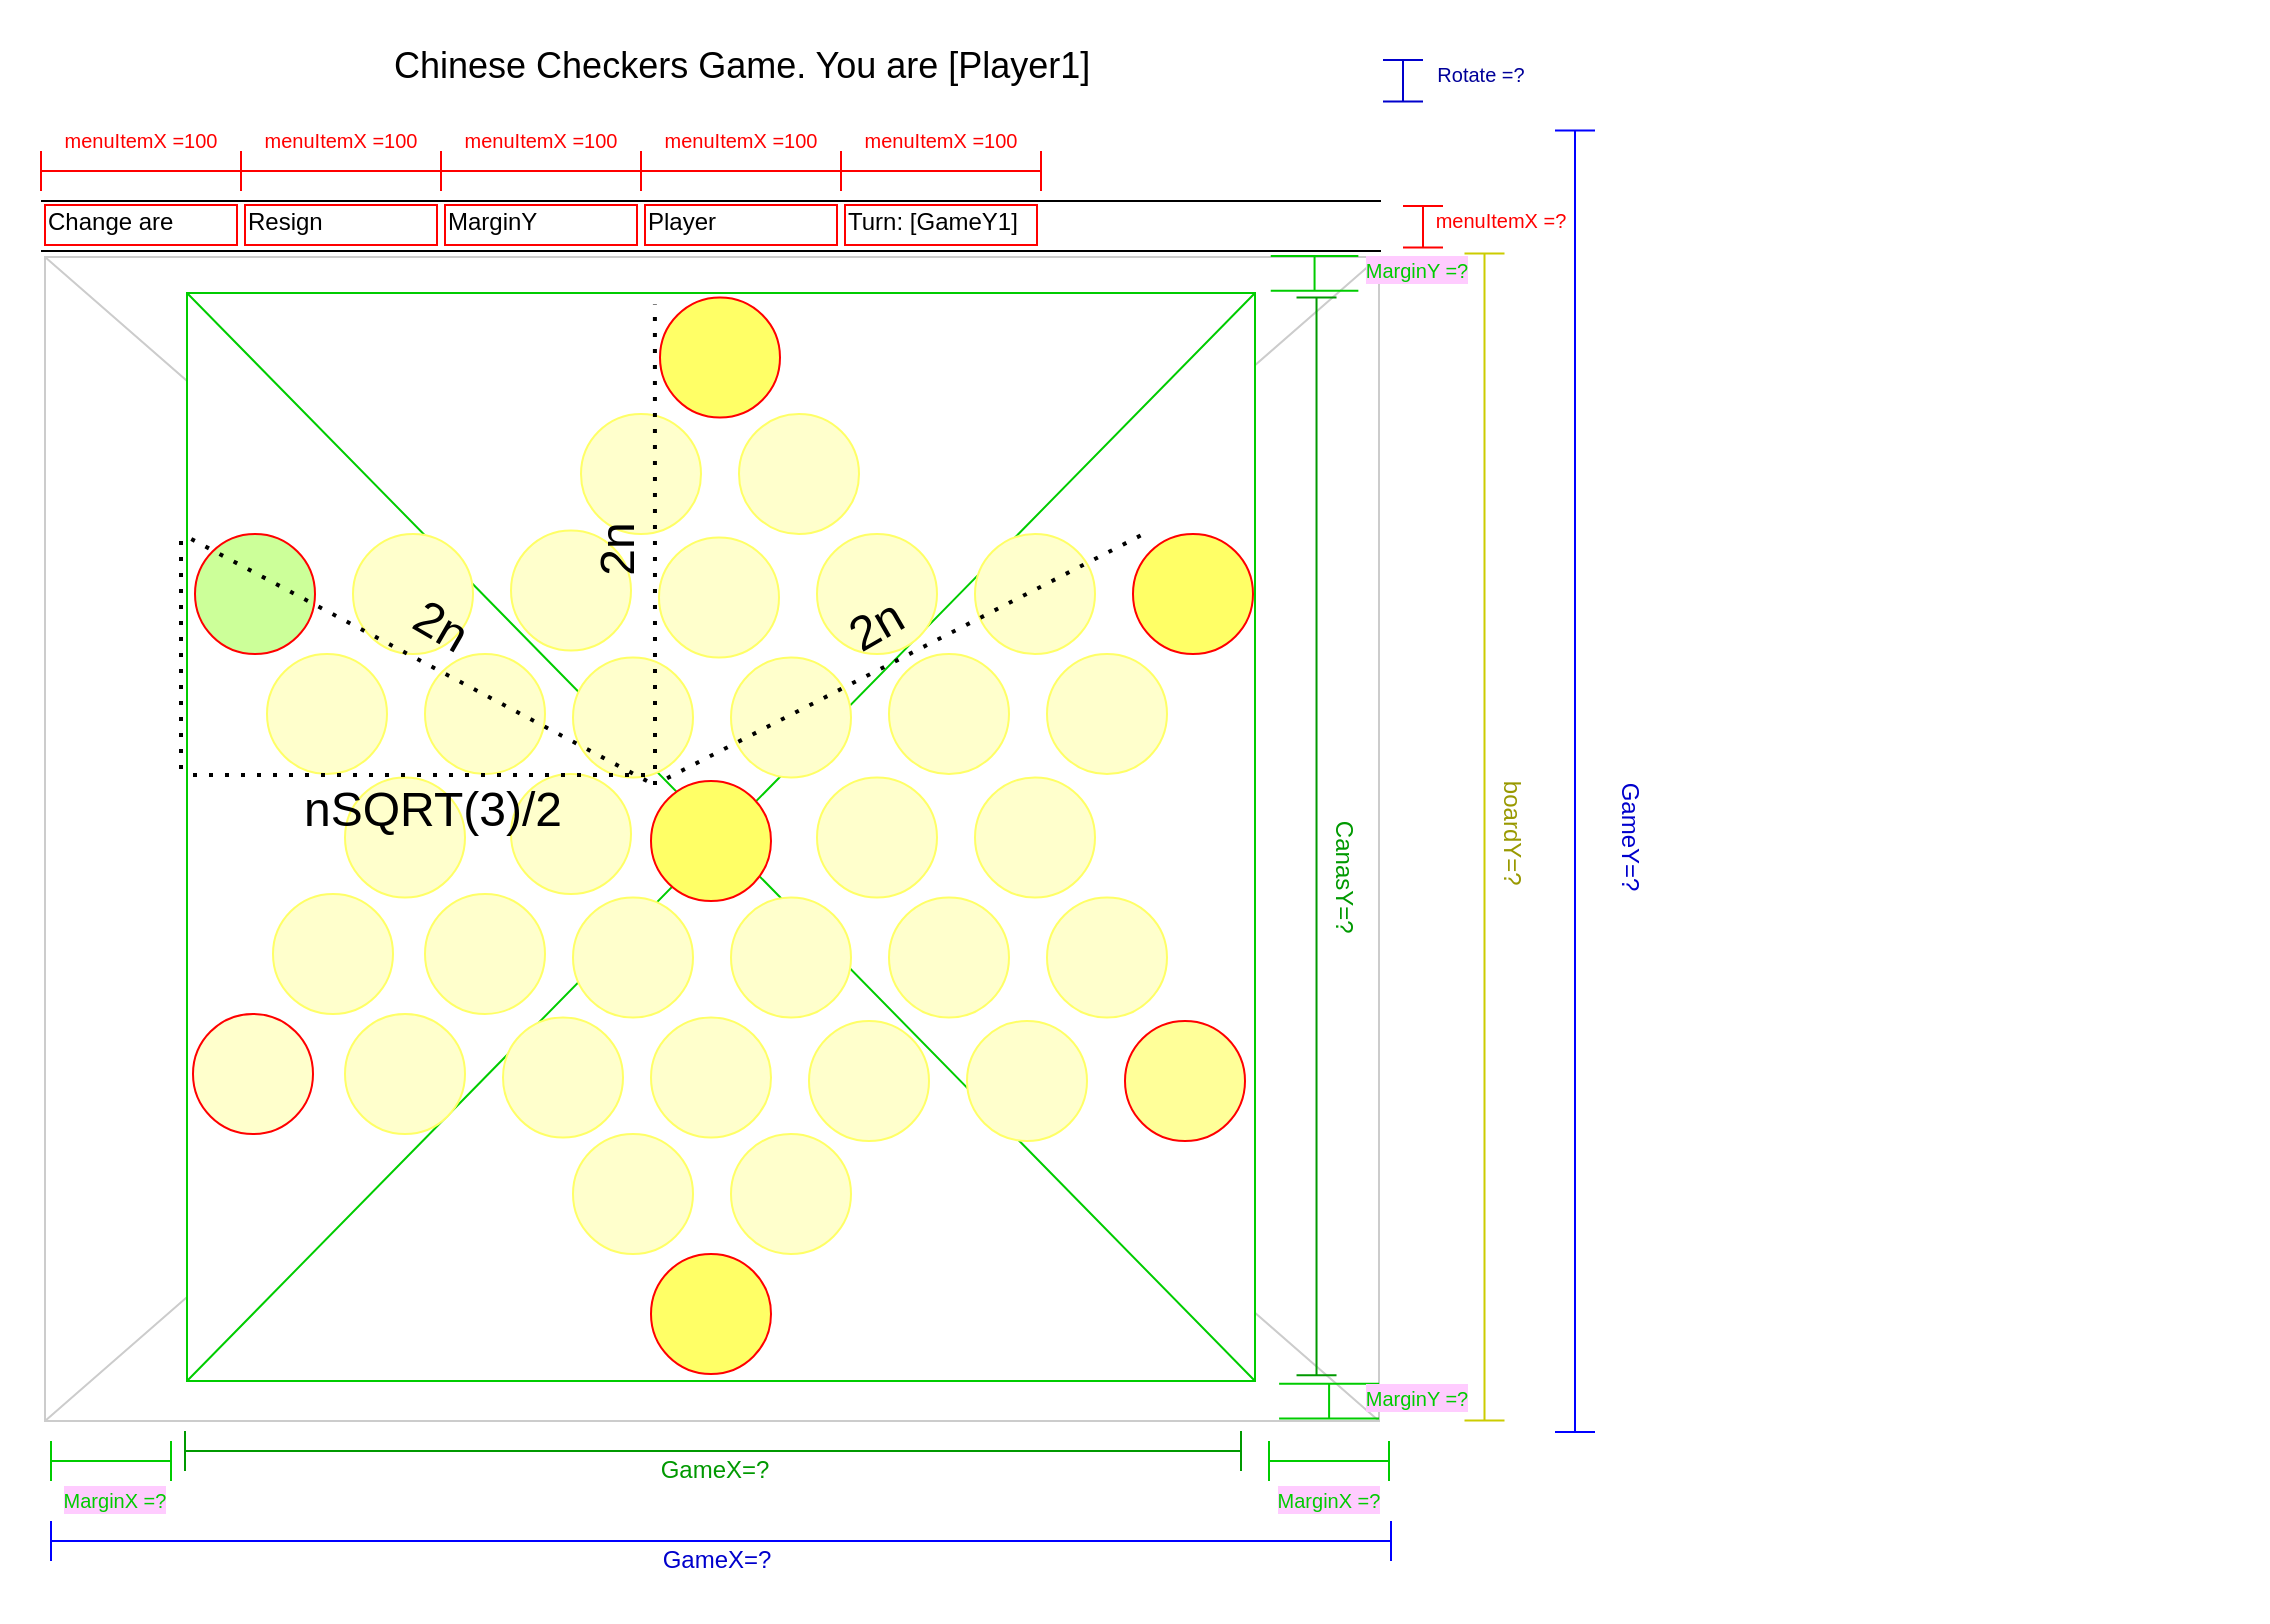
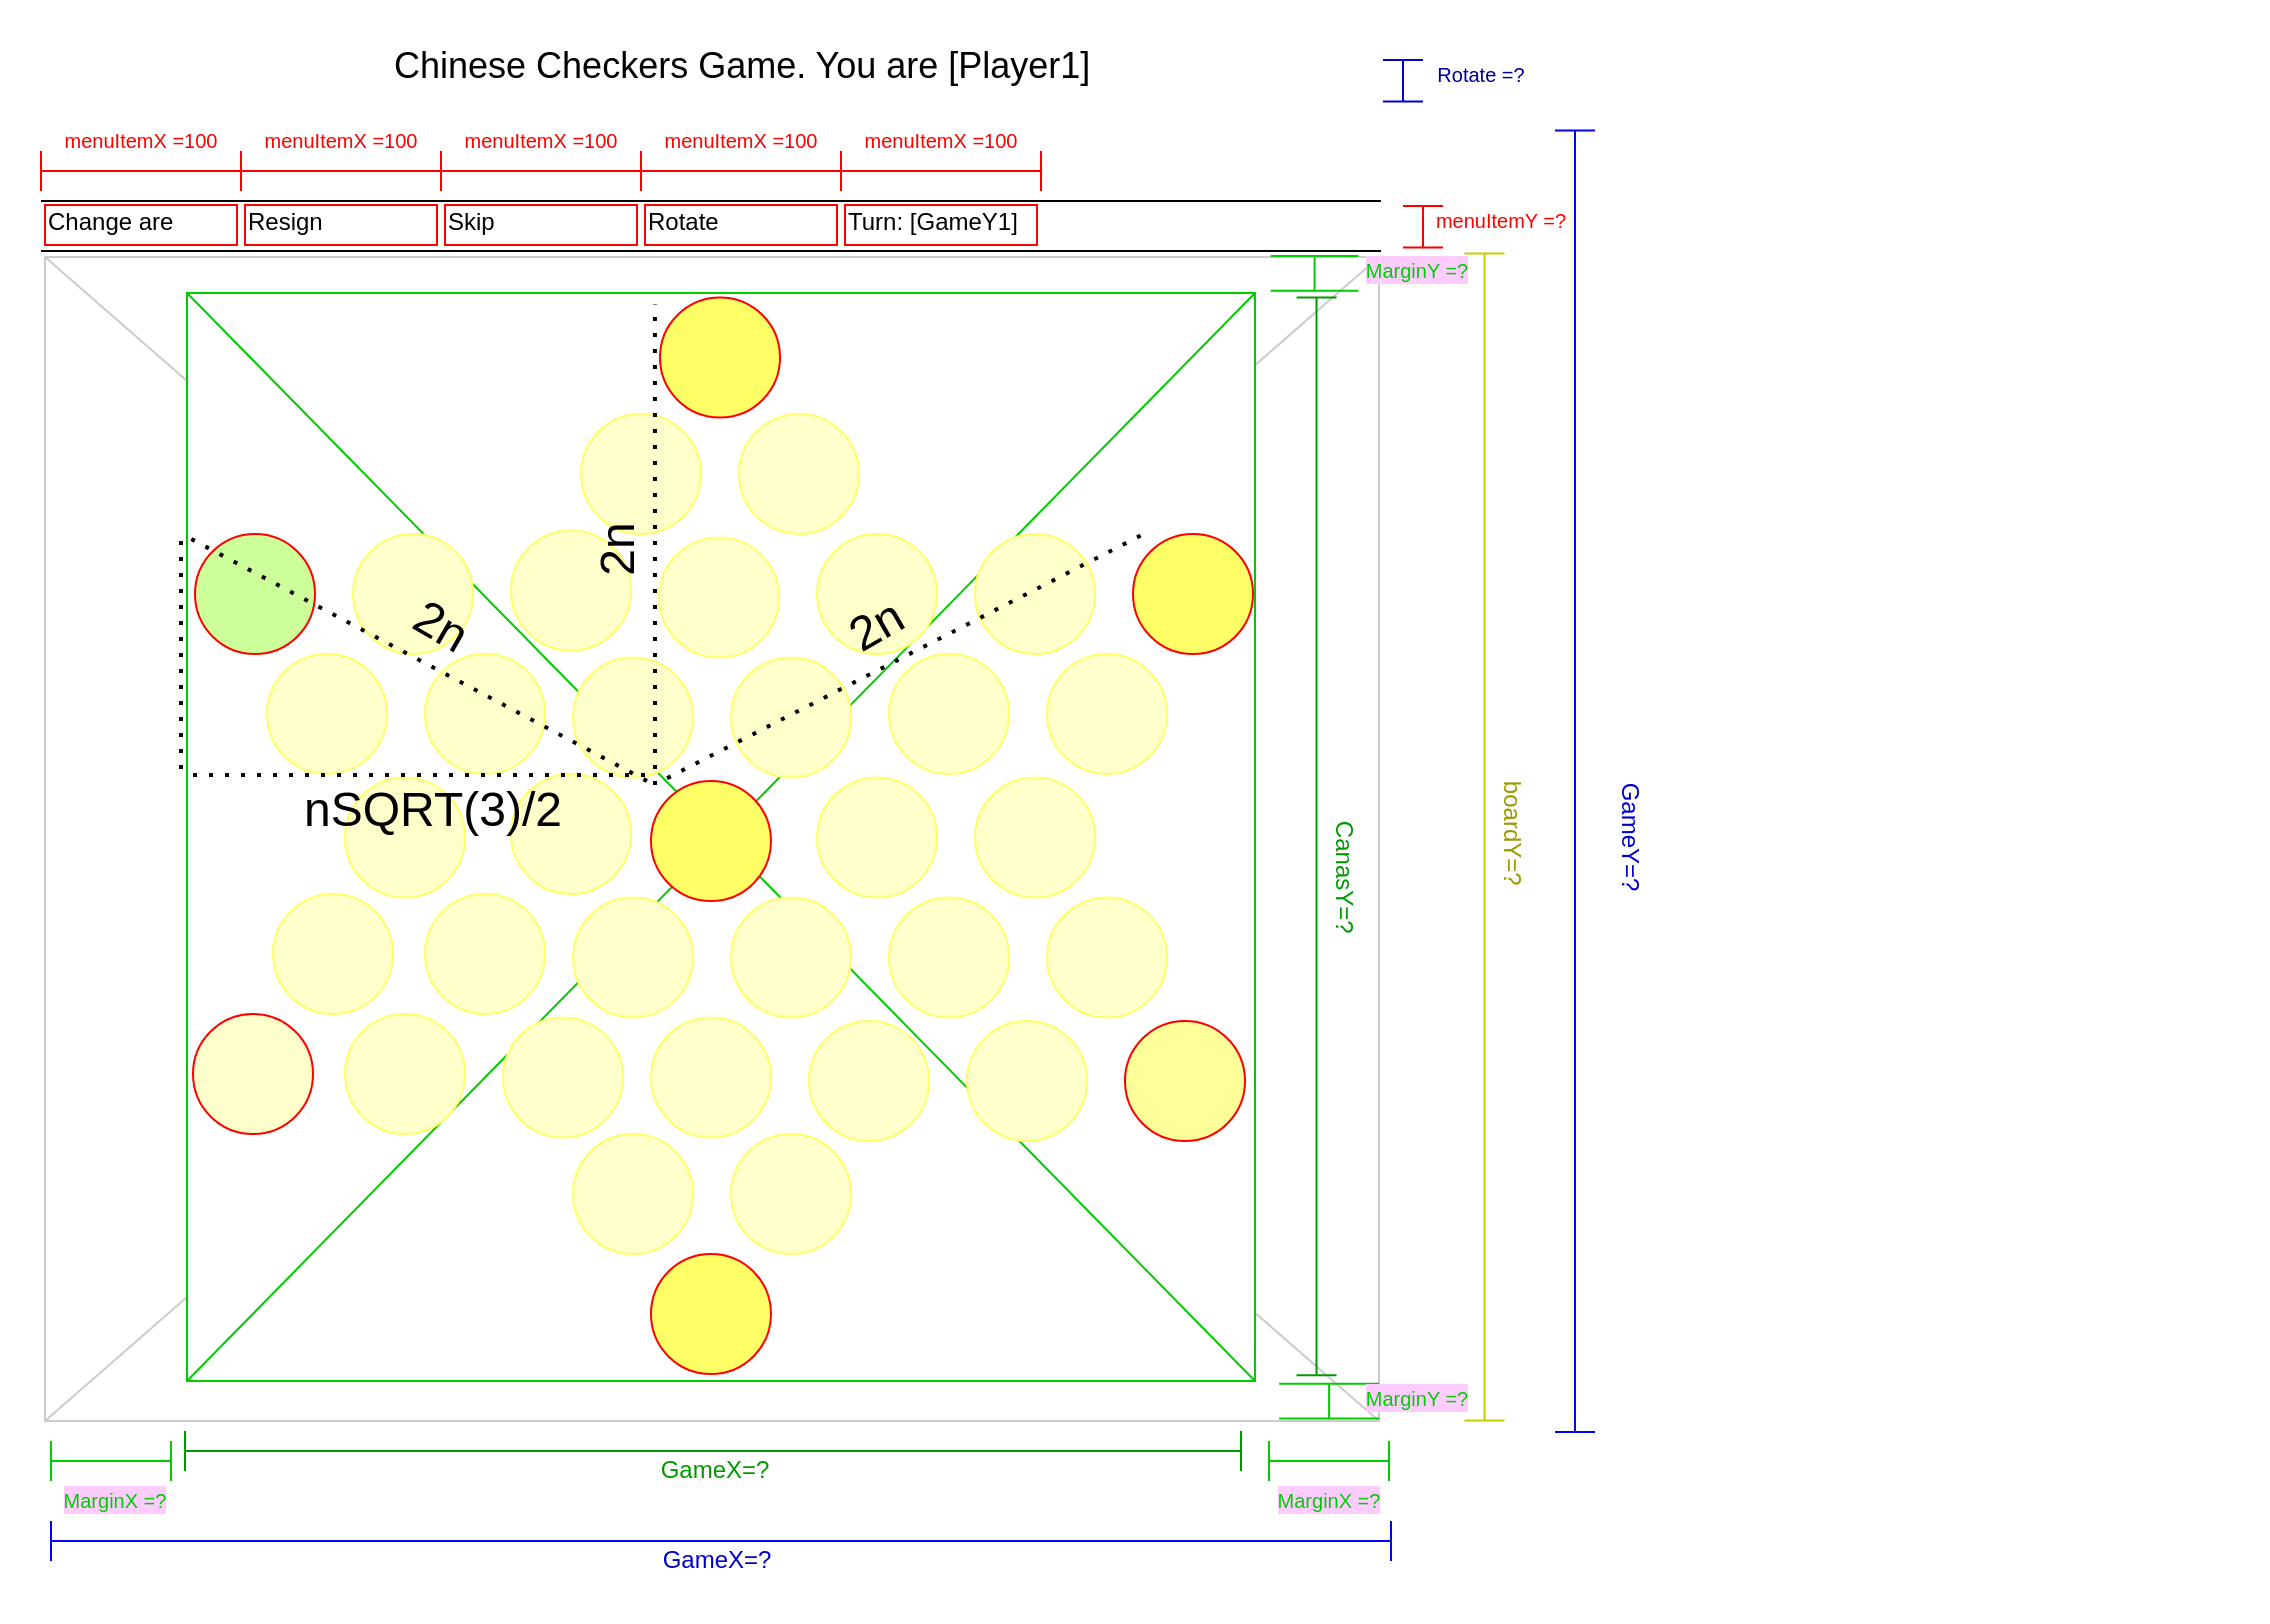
- <mxCell id="20" value="&lt;font style=&quot;font-size: 10px&quot; color=&quot;#FF0000&quot;&gt;menuItemX =?&lt;/font&gt;" style="text;html=1;resizable=0;autosize=1;align=center;verticalAlign=middle;points=[];fillColor=none;strokeColor=none;rounded=0;shadow=0;" vertex="1" parent="1"><mxGeometry x="710" y="100" width="80" height="20" as="geometry" /></mxCell>
+ <mxCell id="20" value="&lt;font style=&quot;font-size: 10px&quot; color=&quot;#FF0000&quot;&gt;menuItemY =?&lt;/font&gt;" style="text;html=1;resizable=0;autosize=1;align=center;verticalAlign=middle;points=[];fillColor=none;strokeColor=none;rounded=0;shadow=0;" vertex="1" parent="1"><mxGeometry x="710" y="100" width="80" height="20" as="geometry" /></mxCell>
- <mxCell id="23" value="MarginY" style="text;spacingTop=-5;strokeColor=#FF0000;" vertex="1" parent="1"><mxGeometry x="222" y="102" width="96" height="20" as="geometry" /></mxCell>
+ <mxCell id="23" value="Skip" style="text;spacingTop=-5;strokeColor=#FF0000;" vertex="1" parent="1"><mxGeometry x="222" y="102" width="96" height="20" as="geometry" /></mxCell>
- <mxCell id="24" value="Player" style="text;spacingTop=-5;strokeColor=#FF0000;" vertex="1" parent="1"><mxGeometry x="322" y="102" width="96" height="20" as="geometry" /></mxCell>
+ <mxCell id="24" value="Rotate" style="text;spacingTop=-5;strokeColor=#FF0000;" vertex="1" parent="1"><mxGeometry x="322" y="102" width="96" height="20" as="geometry" /></mxCell>
